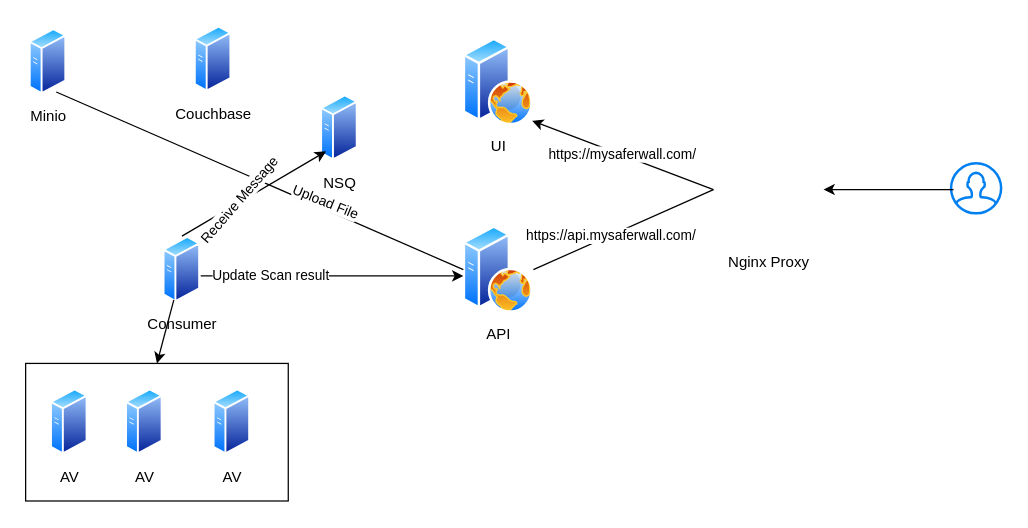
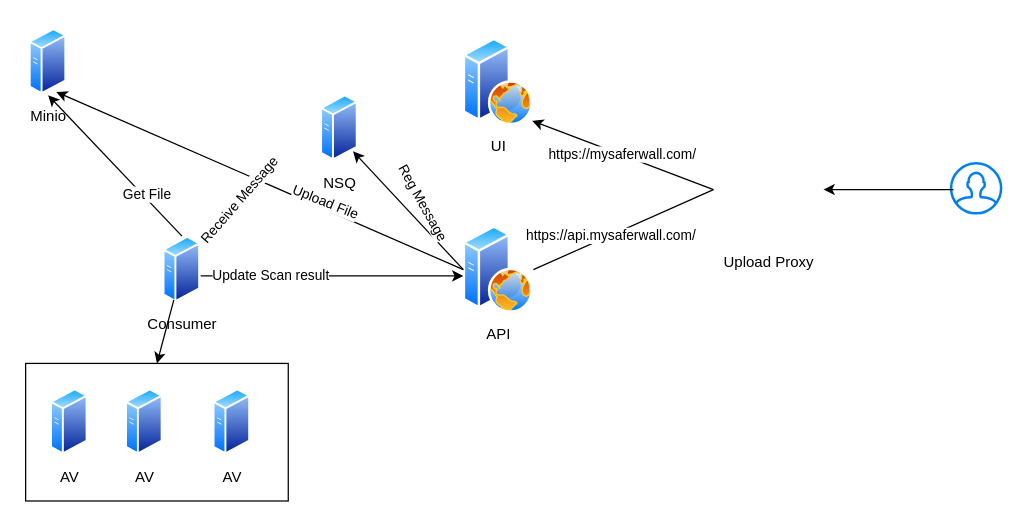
- <mxCell id="15" value="Couchbase" style="aspect=fixed;perimeter=ellipsePerimeter;html=1;align=center;shadow=0;dashed=0;spacingTop=3;image;image=img/lib/active_directory/generic_server.svg;" parent="1" vertex="1"><mxGeometry x="155" y="20" width="30" height="53.57" as="geometry" /></mxCell>
- <mxCell id="27" value="" style="endArrow=none;html=1;exitX=0;exitY=0.5;exitDx=0;exitDy=0;entryX=0.75;entryY=1;entryDx=0;entryDy=0;" parent="1" source="7" target="16" edge="1"><mxGeometry width="50" height="50" relative="1" as="geometry"><mxPoint x="380" y="225" as="sourcePoint" /><mxPoint x="155" y="83.57" as="targetPoint" /></mxGeometry></mxCell>
+ <mxCell id="27" value="" style="endArrow=classic;html=1;exitX=0;exitY=0.5;exitDx=0;exitDy=0;entryX=0.75;entryY=1;entryDx=0;entryDy=0;" parent="1" source="7" target="16" edge="1"><mxGeometry width="50" height="50" relative="1" as="geometry"><mxPoint x="380" y="225" as="sourcePoint" /><mxPoint x="155" y="83.57" as="targetPoint" /></mxGeometry></mxCell>
+ <mxCell id="23" value="" style="endArrow=classic;html=1;exitX=0.5;exitY=0;exitDx=0;exitDy=0;entryX=0.5;entryY=1;entryDx=0;entryDy=0;" parent="1" source="14" target="16" edge="1"><mxGeometry width="50" height="50" relative="1" as="geometry"><mxPoint x="130" y="201.108" as="sourcePoint" /><mxPoint x="191.237" y="73.571" as="targetPoint" /></mxGeometry></mxCell>
+ <mxCell id="24" value="Get File" style="edgeLabel;html=1;align=center;verticalAlign=middle;resizable=0;points=[];" parent="23" vertex="1" connectable="0"><mxGeometry x="-0.433" y="-2" relative="1" as="geometry"><mxPoint as="offset" /></mxGeometry></mxCell>
- <mxCell id="20" value="" style="endArrow=classic;html=1;exitX=0.5;exitY=0;exitDx=0;exitDy=0;entryX=0;entryY=1;entryDx=0;entryDy=0;" parent="1" source="14" target="13" edge="1"><mxGeometry x="0.075" y="-11" width="50" height="50" relative="1" as="geometry"><mxPoint x="230" y="240" as="sourcePoint" /><mxPoint x="280" y="190" as="targetPoint" /><mxPoint as="offset" /></mxGeometry></mxCell>
+ <mxCell id="21" value="" style="endArrow=classic;html=1;exitX=0;exitY=0.5;exitDx=0;exitDy=0;entryX=1;entryY=1;entryDx=0;entryDy=0;" parent="1" source="7" target="13" edge="1"><mxGeometry width="50" height="50" relative="1" as="geometry"><mxPoint x="310" y="227.538" as="sourcePoint" /><mxPoint x="371.237" y="100.001" as="targetPoint" /></mxGeometry></mxCell>
+ <mxCell id="22" value="&lt;div&gt;Reg Message&lt;/div&gt;" style="edgeLabel;html=1;align=center;verticalAlign=middle;resizable=0;points=[];rotation=61;" parent="21" vertex="1" connectable="0"><mxGeometry x="-0.324" y="-4" relative="1" as="geometry"><mxPoint x="-5.12" y="-19.64" as="offset" /></mxGeometry></mxCell>
- <mxCell id="3" value="Nginx Proxy" style="shape=image;html=1;verticalAlign=top;verticalLabelPosition=bottom;labelBackgroundColor=#ffffff;imageAspect=0;aspect=fixed;image=https://cdn4.iconfinder.com/data/icons/logos-brands-5/24/nginx-128.png" parent="1" vertex="1"><mxGeometry x="570" y="107" width="88" height="88" as="geometry" /></mxCell>
+ <mxCell id="3" value="Upload Proxy" style="shape=image;html=1;verticalAlign=top;verticalLabelPosition=bottom;labelBackgroundColor=#ffffff;imageAspect=0;aspect=fixed;image=https://cdn4.iconfinder.com/data/icons/logos-brands-5/24/nginx-128.png" parent="1" vertex="1"><mxGeometry x="570" y="107" width="88" height="88" as="geometry" /></mxCell>
